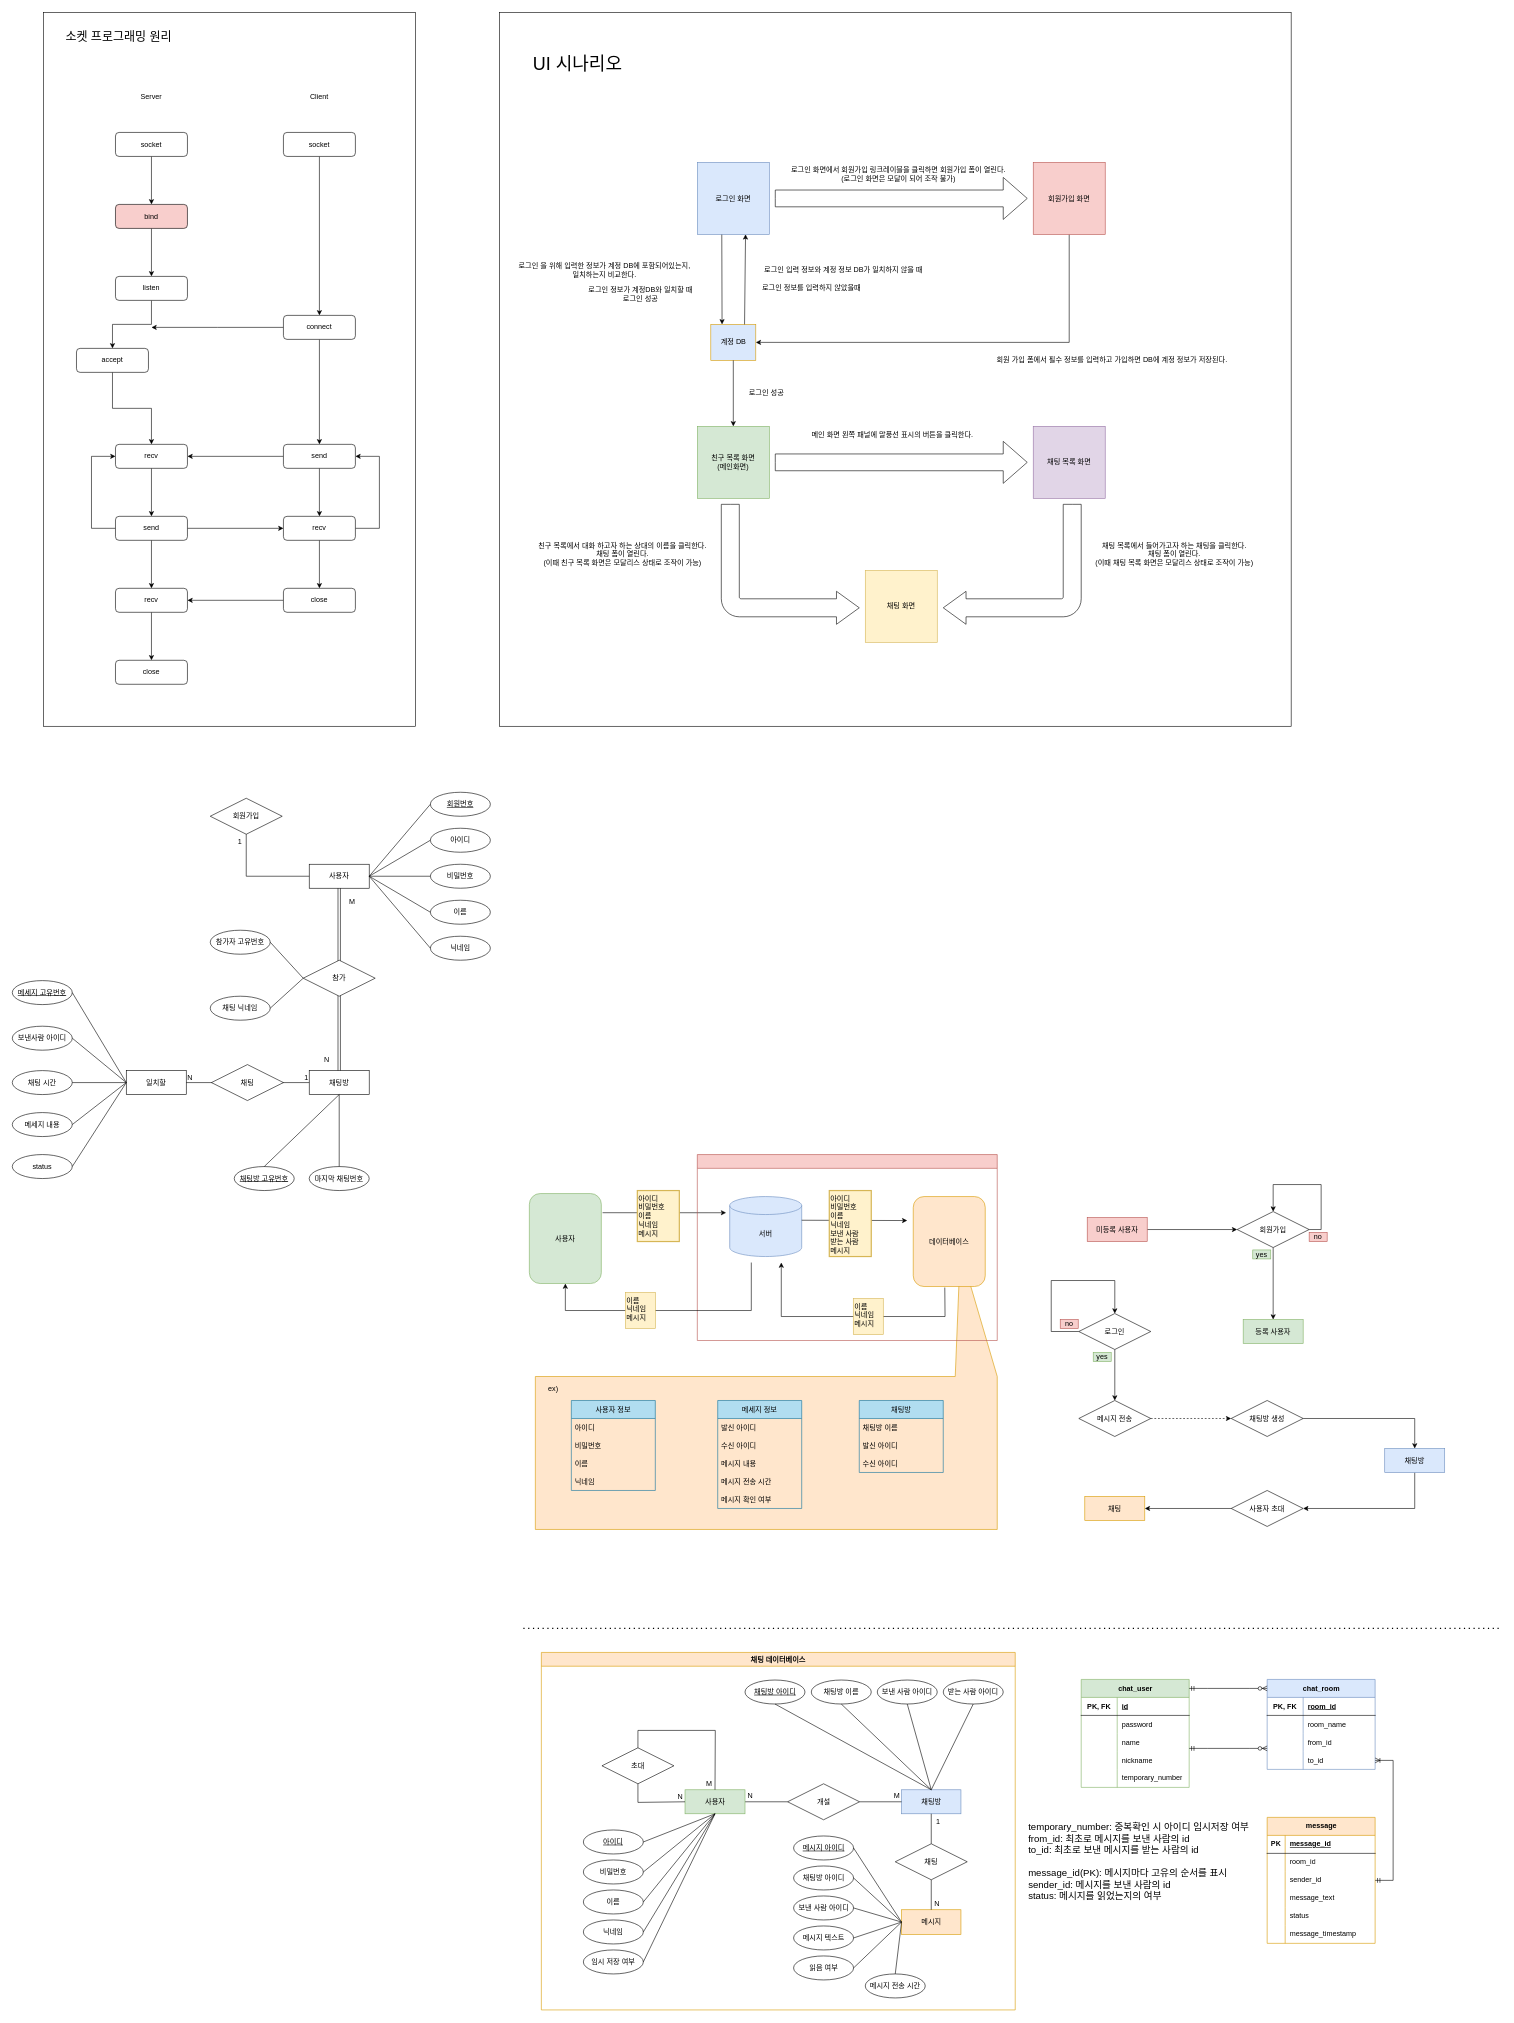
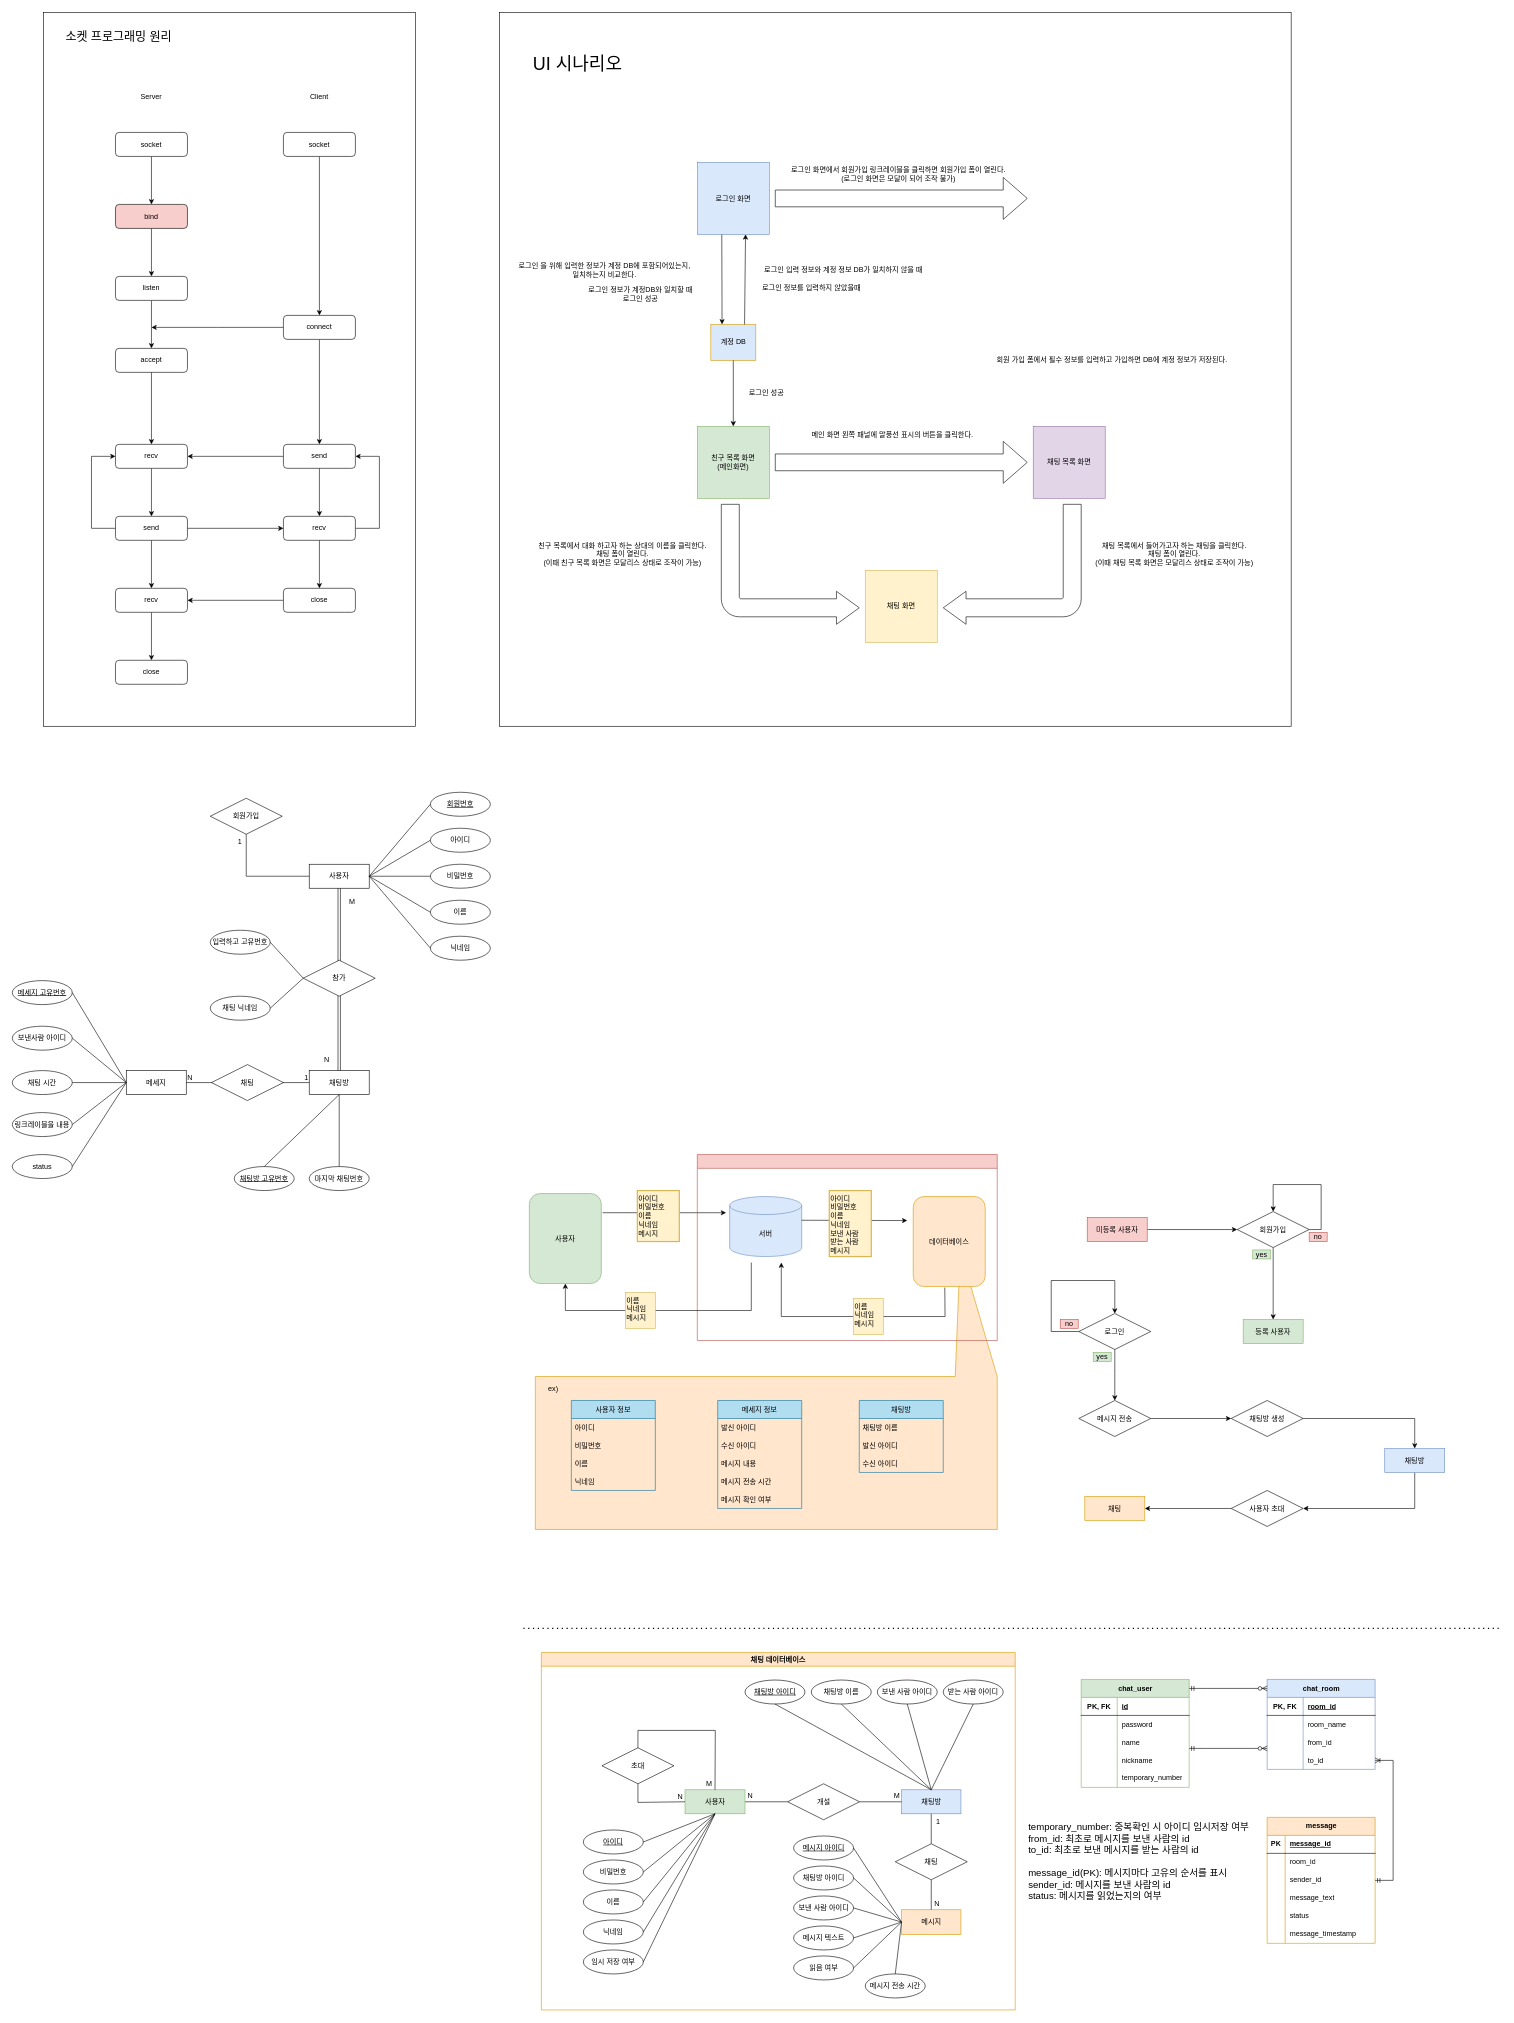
- <mxCell id="39" value="회원가입 화면" style="rounded=0;whiteSpace=wrap;html=1;fillColor=#f8cecc;strokeColor=#b85450;" parent="1" vertex="1"><mxGeometry x="1722" y="270" width="120" height="120" as="geometry" /></mxCell>
- <mxCell id="38" style="edgeStyle=orthogonalEdgeStyle;rounded=0;orthogonalLoop=1;jettySize=auto;html=1;exitX=0.5;exitY=1;exitDx=0;exitDy=0;entryX=1;entryY=0.5;entryDx=0;entryDy=0;" parent="1" source="39" target="40" edge="1"><mxGeometry relative="1" as="geometry" /></mxCell>
- <mxCell id="12" value="accept" style="rounded=1;whiteSpace=wrap;html=1;" parent="1" vertex="1"><mxGeometry x="127" y="580" width="120" height="40" as="geometry" /></mxCell>
+ <mxCell id="12" value="accept" style="rounded=1;whiteSpace=wrap;html=1;" parent="1" vertex="1"><mxGeometry x="192" y="580" width="120" height="40" as="geometry" /></mxCell>
- <mxCell id="100" value="참가자 고유번호" style="ellipse;whiteSpace=wrap;html=1;align=center;" parent="1" vertex="1"><mxGeometry x="350" y="1550" width="100" height="40" as="geometry" /></mxCell>
+ <mxCell id="100" value="입력하고 고유번호" style="ellipse;whiteSpace=wrap;html=1;align=center;" parent="1" vertex="1"><mxGeometry x="350" y="1550" width="100" height="40" as="geometry" /></mxCell>
- <mxCell id="77" value="일치할" style="whiteSpace=wrap;html=1;align=center;" parent="1" vertex="1"><mxGeometry x="210" y="1784" width="100" height="40" as="geometry" /></mxCell>
+ <mxCell id="77" value="메세지" style="whiteSpace=wrap;html=1;align=center;" parent="1" vertex="1"><mxGeometry x="210" y="1784" width="100" height="40" as="geometry" /></mxCell>
- <mxCell id="78" value="메세지 내용" style="ellipse;whiteSpace=wrap;html=1;align=center;" parent="1" vertex="1"><mxGeometry x="20" y="1854" width="100" height="40" as="geometry" /></mxCell>
+ <mxCell id="78" value="링크레이블을 내용" style="ellipse;whiteSpace=wrap;html=1;align=center;" parent="1" vertex="1"><mxGeometry x="20" y="1854" width="100" height="40" as="geometry" /></mxCell>
- <mxCell id="235" value="" style="edgeStyle=orthogonalEdgeStyle;rounded=0;orthogonalLoop=1;jettySize=auto;html=1;dashed=1;" parent="1" source="236" target="240" edge="1"><mxGeometry relative="1" as="geometry" /></mxCell>
+ <mxCell id="235" value="" style="edgeStyle=orthogonalEdgeStyle;rounded=0;orthogonalLoop=1;jettySize=auto;html=1;" parent="1" source="236" target="240" edge="1"><mxGeometry relative="1" as="geometry" /></mxCell>
